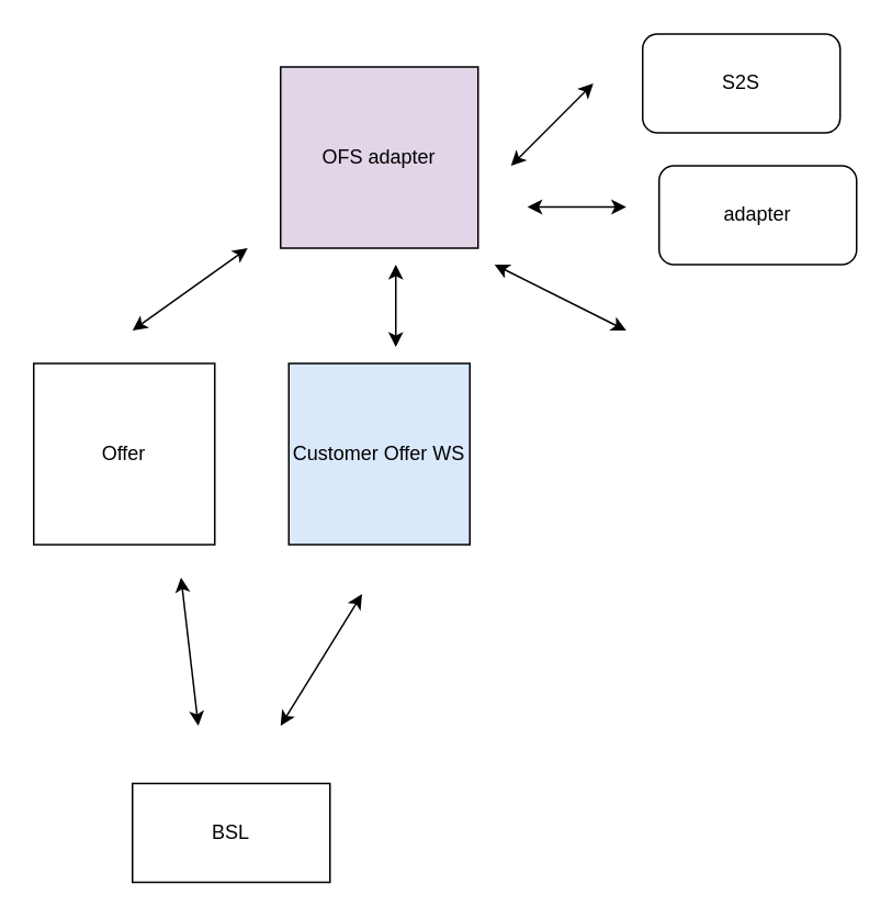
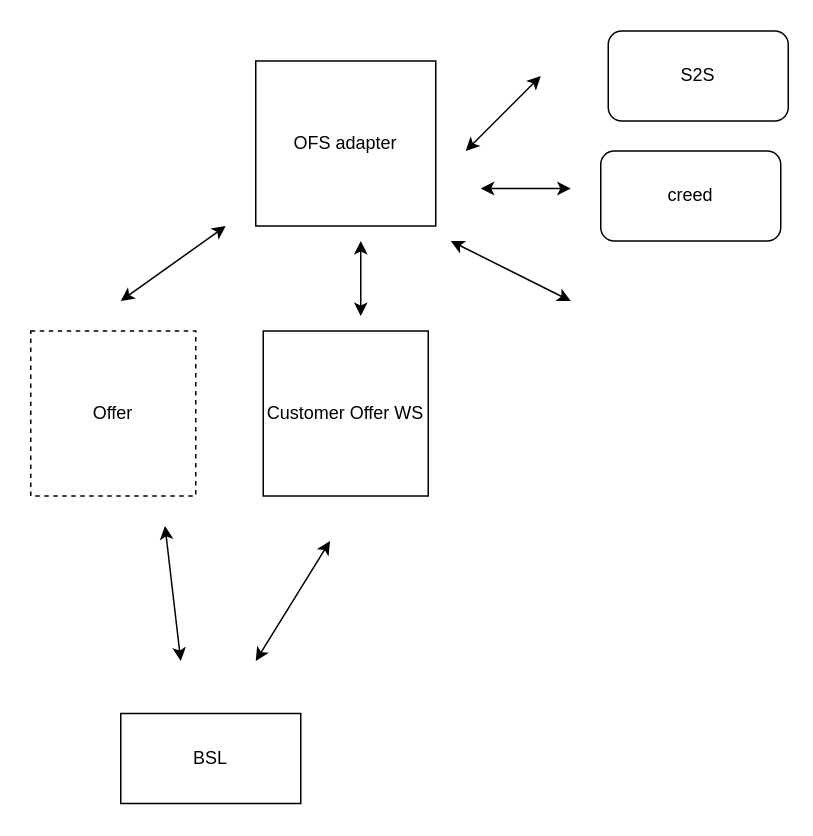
- <mxCell id="3" value="S2S" style="rounded=1;whiteSpace=wrap;html=1;" vertex="1" parent="1"><mxGeometry x="390" y="20" width="120" height="60" as="geometry" /></mxCell>
+ <mxCell id="3" value="S2S" style="rounded=1;whiteSpace=wrap;html=1;" vertex="1" parent="1"><mxGeometry x="405" y="20" width="120" height="60" as="geometry" /></mxCell>
- <mxCell id="2" value="OFS adapter" style="rounded=0;whiteSpace=wrap;html=1;fillColor=#e1d5e7;" vertex="1" parent="1"><mxGeometry x="170" y="40" width="120" height="110" as="geometry" /></mxCell>
+ <mxCell id="2" value="OFS adapter" style="rounded=0;whiteSpace=wrap;html=1;" vertex="1" parent="1"><mxGeometry x="170" y="40" width="120" height="110" as="geometry" /></mxCell>
- <mxCell id="4" value="adapter" style="rounded=1;whiteSpace=wrap;html=1;" vertex="1" parent="1"><mxGeometry x="400" y="100" width="120" height="60" as="geometry" /></mxCell>
+ <mxCell id="4" value="creed" style="rounded=1;whiteSpace=wrap;html=1;" vertex="1" parent="1"><mxGeometry x="400" y="100" width="120" height="60" as="geometry" /></mxCell>
- <mxCell id="8" value="Offer" style="whiteSpace=wrap;html=1;aspect=fixed;" vertex="1" parent="1"><mxGeometry x="20" y="220" width="110" height="110" as="geometry" /></mxCell>
+ <mxCell id="8" value="Offer" style="whiteSpace=wrap;html=1;aspect=fixed;dashed=1;" vertex="1" parent="1"><mxGeometry x="20" y="220" width="110" height="110" as="geometry" /></mxCell>
- <mxCell id="6" value="Customer Offer WS" style="whiteSpace=wrap;html=1;aspect=fixed;fillColor=#dae8fc;" vertex="1" parent="1"><mxGeometry x="175" y="220" width="110" height="110" as="geometry" /></mxCell>
+ <mxCell id="6" value="Customer Offer WS" style="whiteSpace=wrap;html=1;aspect=fixed;" vertex="1" parent="1"><mxGeometry x="175" y="220" width="110" height="110" as="geometry" /></mxCell>
